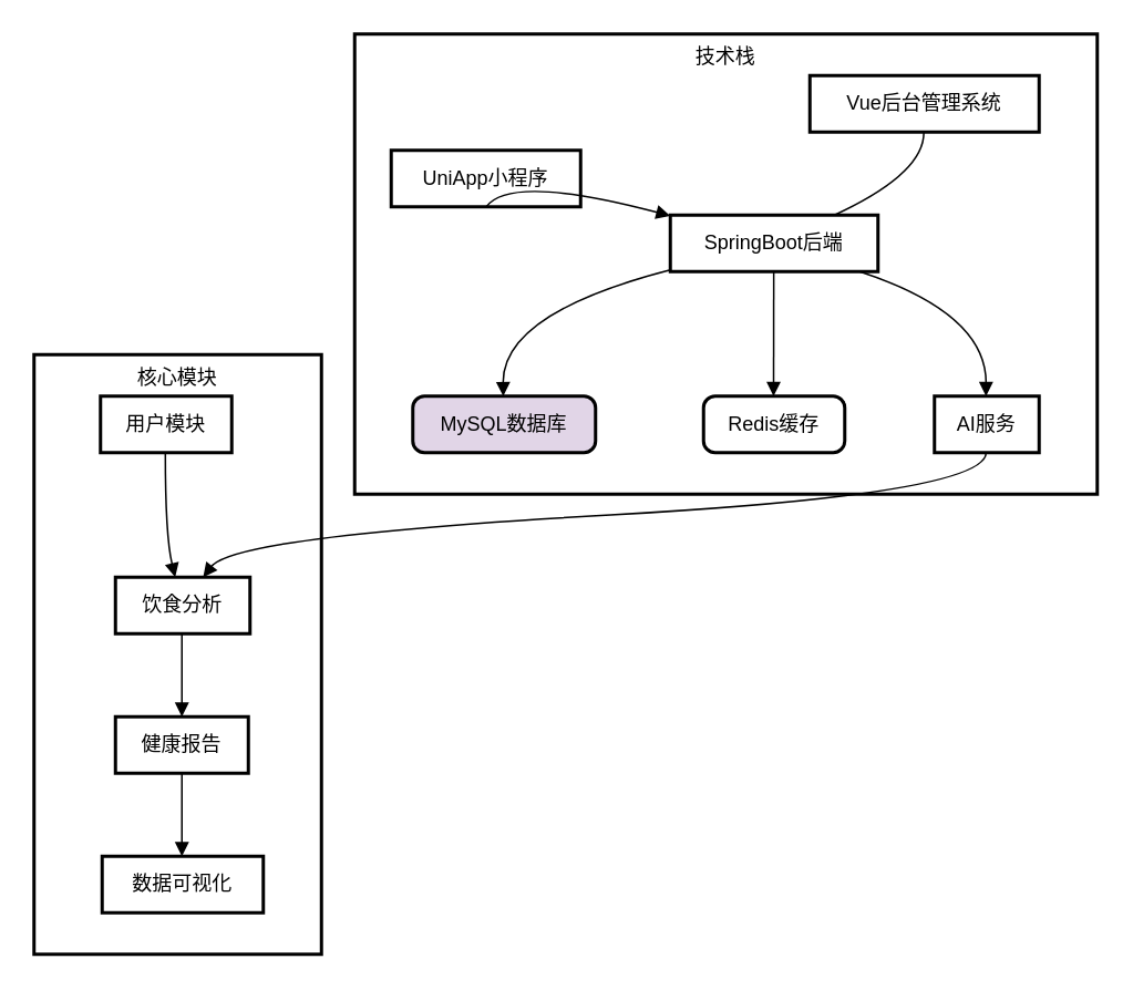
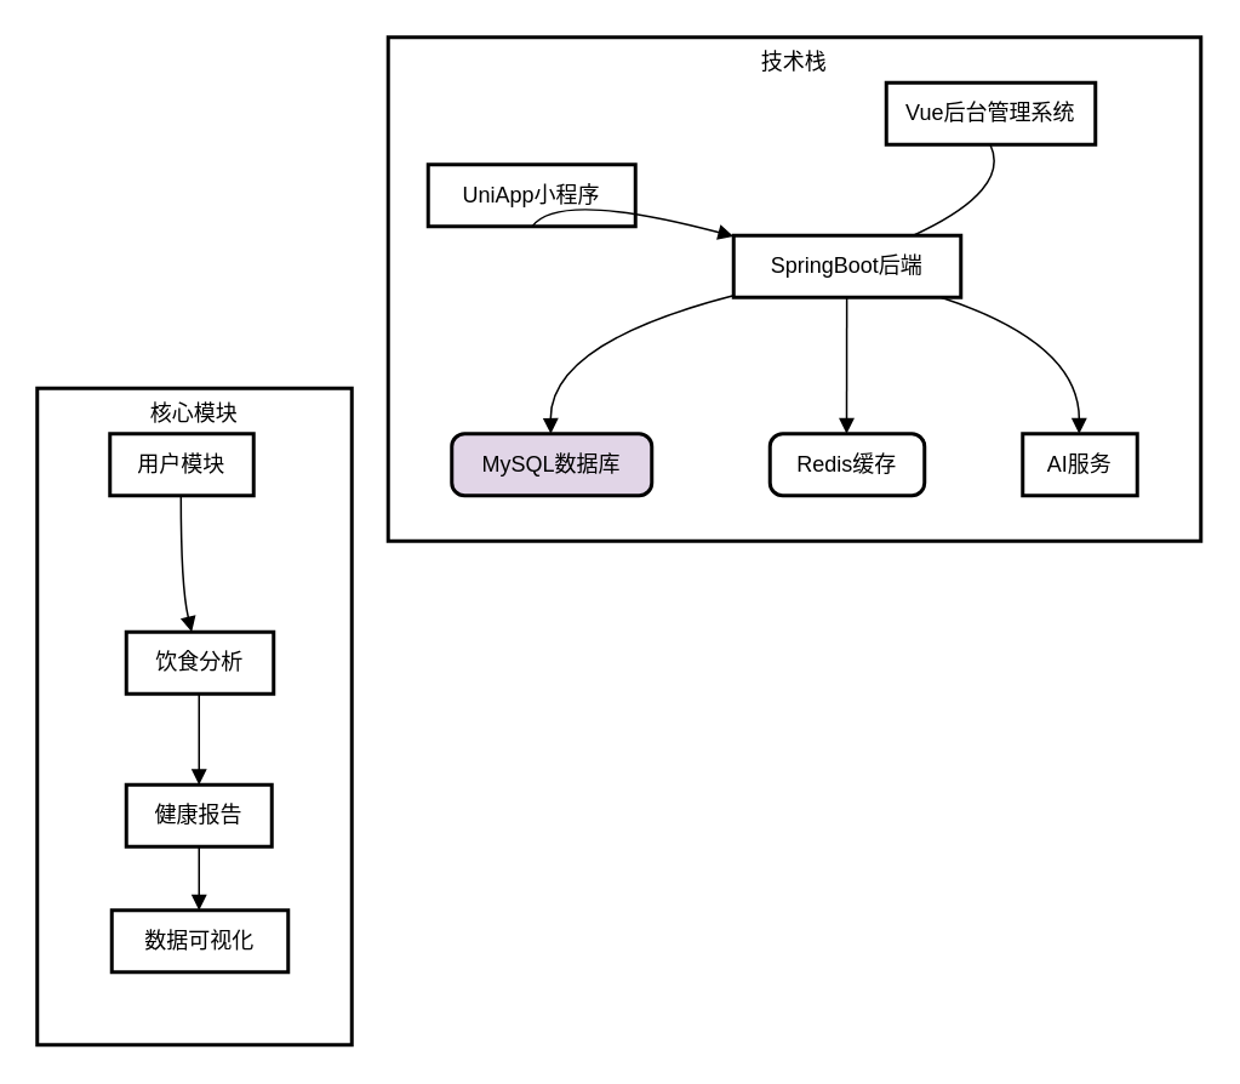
- <mxCell id="13" value="Vue后台管理系统" style="whiteSpace=wrap;strokeWidth=2;" vertex="1" parent="1"><mxGeometry x="487" y="45" width="138" height="34" as="geometry" /></mxCell>
+ <mxCell id="13" value="Vue后台管理系统" style="whiteSpace=wrap;strokeWidth=2;" vertex="1" parent="1"><mxGeometry x="487" y="45" width="115" height="34" as="geometry" /></mxCell>
- <mxCell id="22" value="" style="curved=1;startArrow=none;endArrow=block;exitX=0.493;exitY=1;entryX=0.652;entryY=0;rounded=0;" edge="1" parent="1" source="11" target="3"><mxGeometry relative="1" as="geometry"><Array as="points"><mxPoint x="593" y="297" /><mxPoint x="141" y="322" /></Array></mxGeometry></mxCell>
- <mxCell id="6" value="数据可视化" style="whiteSpace=wrap;strokeWidth=2;" vertex="1" parent="1"><mxGeometry x="61" y="515" width="97" height="34" as="geometry" /></mxCell>
+ <mxCell id="6" value="数据可视化" style="whiteSpace=wrap;strokeWidth=2;" vertex="1" parent="1"><mxGeometry x="61" y="500" width="97" height="34" as="geometry" /></mxCell>
